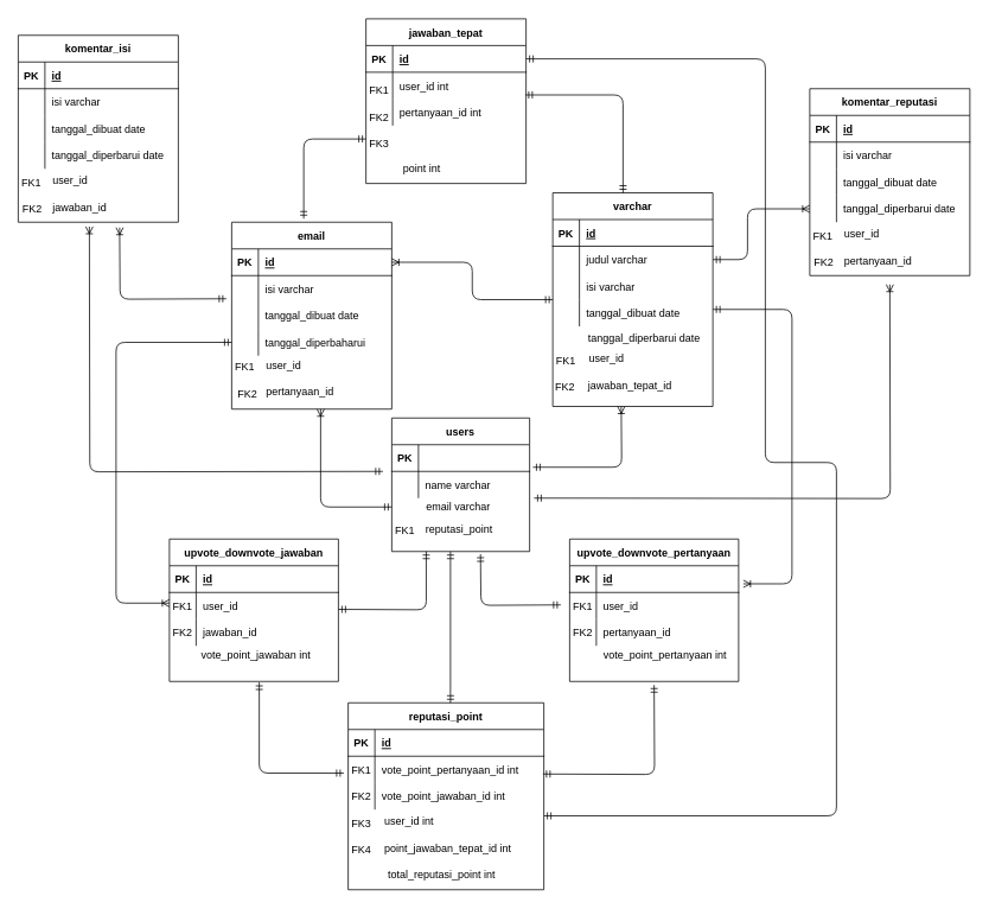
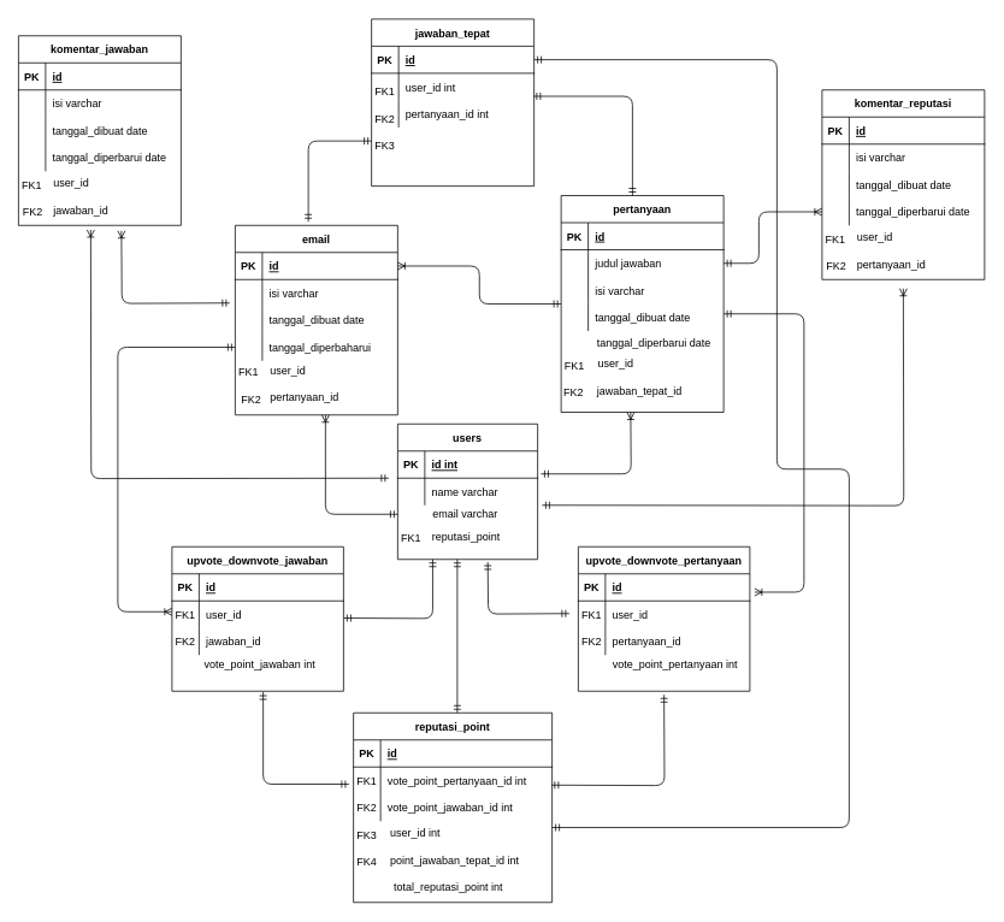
- <mxCell id="18" value="komentar_isi" style="shape=table;startSize=30;container=1;collapsible=1;childLayout=tableLayout;fixedRows=1;rowLines=0;fontStyle=1;align=center;resizeLast=1;" vertex="1" parent="1"><mxGeometry x="20" y="39" width="180" height="210" as="geometry" /></mxCell>
+ <mxCell id="18" value="komentar_jawaban" style="shape=table;startSize=30;container=1;collapsible=1;childLayout=tableLayout;fixedRows=1;rowLines=0;fontStyle=1;align=center;resizeLast=1;" vertex="1" parent="1"><mxGeometry x="20" y="39" width="180" height="210" as="geometry" /></mxCell>
- <mxCell id="52" value="point int" style="text;strokeColor=none;fillColor=none;spacingLeft=4;spacingRight=4;overflow=hidden;rotatable=0;points=[[0,0.5],[1,0.5]];portConstraint=eastwest;fontSize=12;" vertex="1" parent="1"><mxGeometry x="447" y="175.5" width="62" height="30" as="geometry" /></mxCell>
- <mxCell id="96" value="varchar" style="shape=table;startSize=30;container=1;collapsible=1;childLayout=tableLayout;fixedRows=1;rowLines=0;fontStyle=1;align=center;resizeLast=1;" vertex="1" parent="1"><mxGeometry x="621" y="216" width="180" height="240" as="geometry" /></mxCell>
+ <mxCell id="96" value="pertanyaan" style="shape=table;startSize=30;container=1;collapsible=1;childLayout=tableLayout;fixedRows=1;rowLines=0;fontStyle=1;align=center;resizeLast=1;" vertex="1" parent="1"><mxGeometry x="621" y="216" width="180" height="240" as="geometry" /></mxCell>
- <mxCell id="102" value="judul varchar" style="shape=partialRectangle;connectable=0;fillColor=none;top=0;left=0;bottom=0;right=0;align=left;spacingLeft=6;overflow=hidden;" vertex="1" parent="100"><mxGeometry x="30" width="150" height="30" as="geometry" /></mxCell>
+ <mxCell id="102" value="judul jawaban" style="shape=partialRectangle;connectable=0;fillColor=none;top=0;left=0;bottom=0;right=0;align=left;spacingLeft=6;overflow=hidden;" vertex="1" parent="100"><mxGeometry x="30" width="150" height="30" as="geometry" /></mxCell>
+ <mxCell id="77" value="id int" style="shape=partialRectangle;overflow=hidden;connectable=0;fillColor=none;top=0;left=0;bottom=0;right=0;align=left;spacingLeft=6;fontStyle=5;" parent="75" vertex="1"><mxGeometry x="30" width="125" height="30" as="geometry" /></mxCell>
